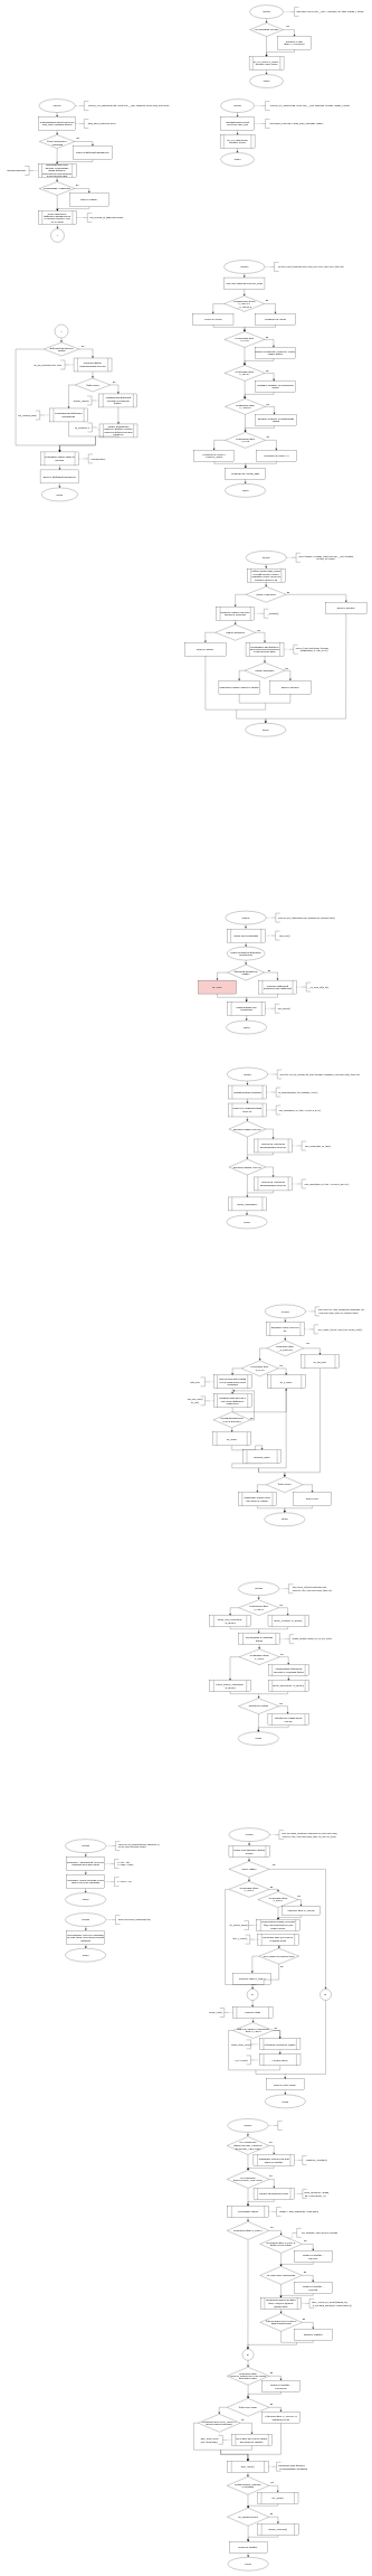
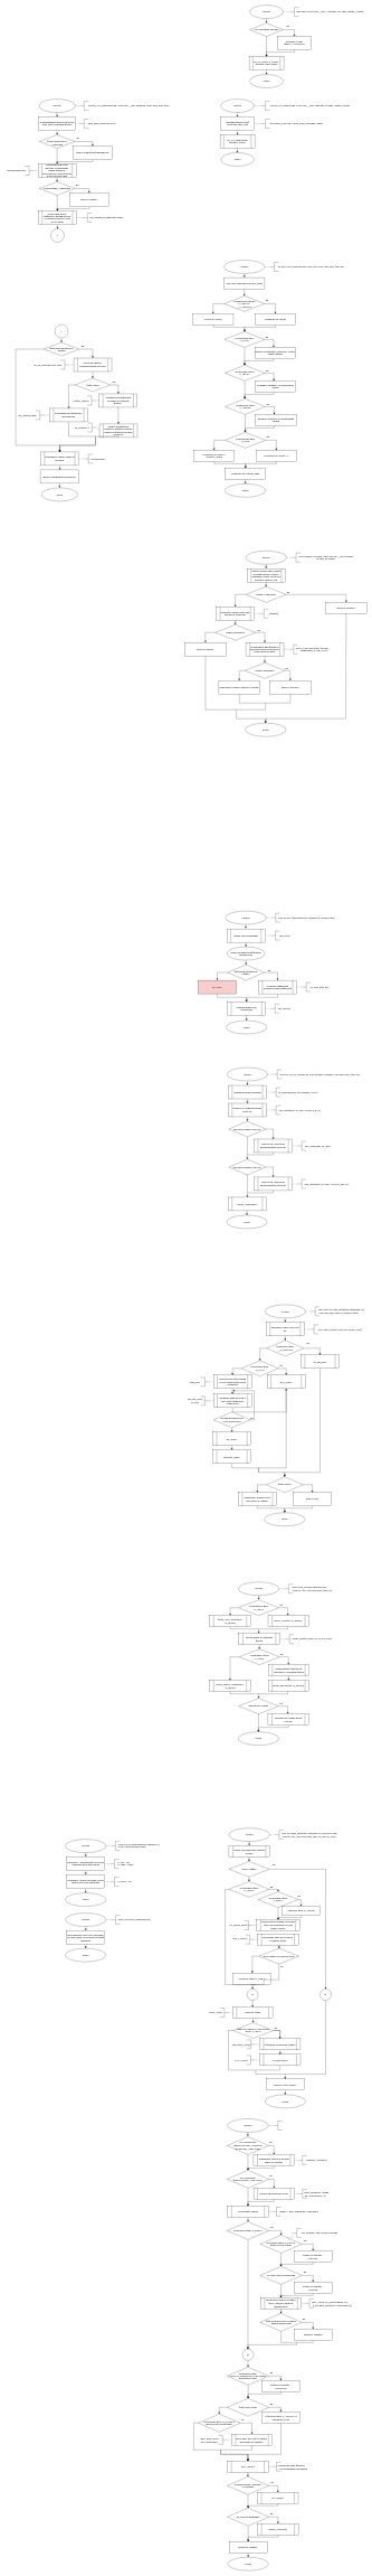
- <mxCell id="282" value="terminate_walk()" style="shape=process;whiteSpace=wrap;html=1;backgroundOutline=1;strokeWidth=1;fontSize=10;" parent="1" vertex="1"><mxGeometry x="1088.18" y="6480" width="170" height="60" as="geometry" /></mxCell>
+ <mxCell id="282" value="terminate_walk()" style="shape=process;whiteSpace=wrap;html=1;backgroundOutline=1;strokeWidth=1;fontSize=10;" parent="1" vertex="1"><mxGeometry x="953.18" y="6480" width="170" height="60" as="geometry" /></mxCell>
- <mxCell id="401" value="&lt;div style=&quot;text-align: start;&quot;&gt;&lt;font face=&quot;-webkit-standard&quot;&gt;atomic_inode_child();&lt;/font&gt;&lt;/div&gt;" style="text;html=1;align=center;verticalAlign=middle;resizable=0;points=[];autosize=1;strokeColor=none;fillColor=none;fontSize=10;" parent="1" vertex="1"><mxGeometry x="1025.06" y="9122" width="110" height="30" as="geometry" /></mxCell>
+ <mxCell id="401" value="&lt;div style=&quot;text-align: start;&quot;&gt;&lt;font face=&quot;-webkit-standard&quot;&gt;audit_inode_child();&lt;/font&gt;&lt;/div&gt;" style="text;html=1;align=center;verticalAlign=middle;resizable=0;points=[];autosize=1;strokeColor=none;fillColor=none;fontSize=10;" parent="1" vertex="1"><mxGeometry x="1025.06" y="9122" width="110" height="30" as="geometry" /></mxCell>
- <mxCell id="480" value="Установлен доступа O_TRUNC и &lt;br&gt;дентри зарегестрирован?" style="strokeWidth=1;html=1;shape=mxgraph.flowchart.decision;whiteSpace=wrap;fontSize=10;" parent="1" vertex="1"><mxGeometry x="887.38" y="10790" width="188.13" height="80" as="geometry" /></mxCell>
+ <mxCell id="480" value="Установлен флаг O_TRUNC и &lt;br&gt;дентри зарегестрирован?" style="strokeWidth=1;html=1;shape=mxgraph.flowchart.decision;whiteSpace=wrap;fontSize=10;" parent="1" vertex="1"><mxGeometry x="887.38" y="10790" width="188.13" height="80" as="geometry" /></mxCell>
- <mxCell id="496" value="do_truncate истина" style="strokeWidth=1;html=1;shape=mxgraph.flowchart.decision;whiteSpace=wrap;fontSize=10;" parent="1" vertex="1"><mxGeometry x="1016.77" y="11210" width="188.13" height="80" as="geometry" /></mxCell>
+ <mxCell id="496" value="do_truncate файловой" style="strokeWidth=1;html=1;shape=mxgraph.flowchart.decision;whiteSpace=wrap;fontSize=10;" parent="1" vertex="1"><mxGeometry x="1016.77" y="11210" width="188.13" height="80" as="geometry" /></mxCell>
